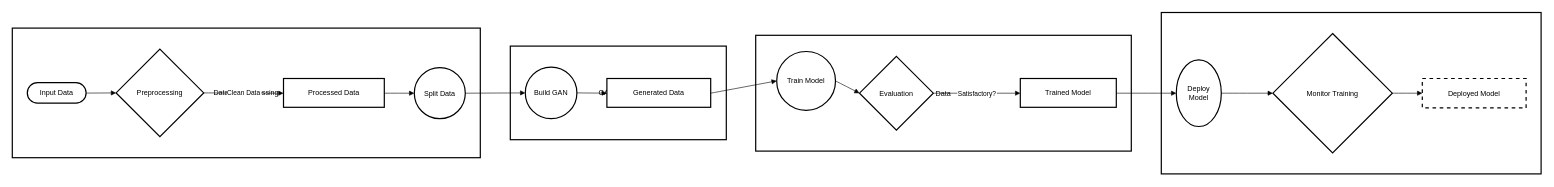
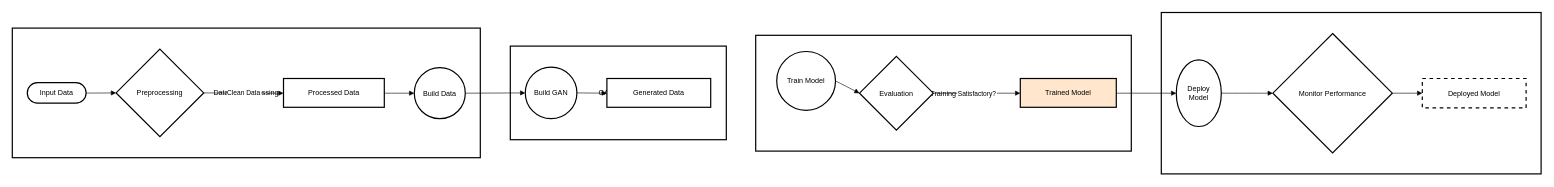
- <mxCell id="23" value="" style="curved=1;startArrow=none;endArrow=block;exitX=1;exitY=0.51;entryX=0;entryY=0.5;" edge="1" parent="1" source="11" target="12"><mxGeometry relative="1" as="geometry"><Array as="points" /></mxGeometry></mxCell>
- <mxCell id="9" value="Split Data" style="ellipse;aspect=fixed;strokeWidth=2;whiteSpace=wrap;" vertex="1" parent="1"><mxGeometry x="690" y="112" width="85" height="85" as="geometry" /></mxCell>
+ <mxCell id="9" value="Build Data" style="ellipse;aspect=fixed;strokeWidth=2;whiteSpace=wrap;" vertex="1" parent="1"><mxGeometry x="690" y="112" width="85" height="85" as="geometry" /></mxCell>
- <mxCell id="3" value="Data" style="whiteSpace=wrap;strokeWidth=2;" vertex="1" parent="1"><mxGeometry x="1259" y="58" width="626" height="193" as="geometry" /></mxCell>
+ <mxCell id="3" value="Training" style="whiteSpace=wrap;strokeWidth=2;" vertex="1" parent="1"><mxGeometry x="1259" y="58" width="626" height="193" as="geometry" /></mxCell>
- <mxCell id="14" value="Trained Model" style="whiteSpace=wrap;strokeWidth=2;" vertex="1" parent="1"><mxGeometry x="1700" y="130" width="160" height="48" as="geometry" /></mxCell>
+ <mxCell id="14" value="Trained Model" style="whiteSpace=wrap;strokeWidth=2;fillColor=#ffe6cc;" vertex="1" parent="1"><mxGeometry x="1700" y="130" width="160" height="48" as="geometry" /></mxCell>
- <mxCell id="16" value="Monitor Training" style="rhombus;strokeWidth=2;whiteSpace=wrap;" vertex="1" parent="1"><mxGeometry x="2121" y="55" width="199" height="199" as="geometry" /></mxCell>
+ <mxCell id="16" value="Monitor Performance" style="rhombus;strokeWidth=2;whiteSpace=wrap;" vertex="1" parent="1"><mxGeometry x="2121" y="55" width="199" height="199" as="geometry" /></mxCell>
